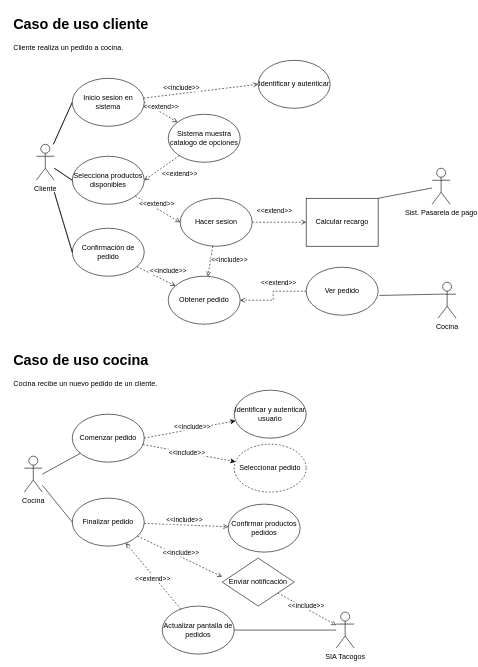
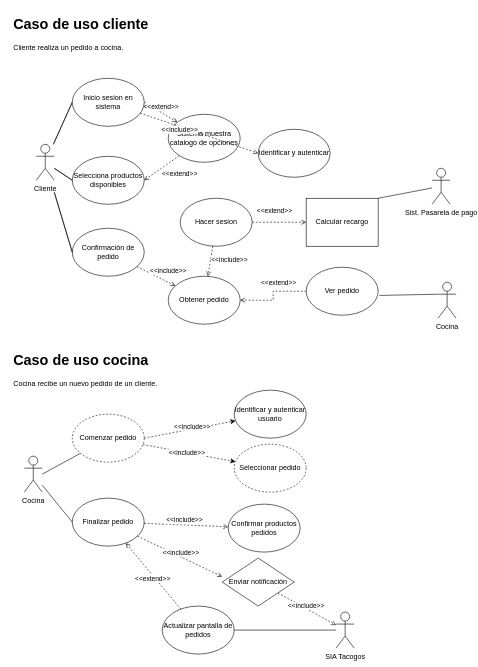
- <mxCell id="24" value="Identificar y autenticar" style="ellipse;whiteSpace=wrap;html=1;" vertex="1" parent="1"><mxGeometry x="430" y="100" width="120" height="80" as="geometry" /></mxCell>
+ <mxCell id="24" value="Identificar y autenticar" style="ellipse;whiteSpace=wrap;html=1;" vertex="1" parent="1"><mxGeometry x="430" y="215" width="120" height="80" as="geometry" /></mxCell>
- <mxCell id="7" style="rounded=0;orthogonalLoop=1;jettySize=auto;html=1;entryX=0;entryY=0.5;entryDx=0;entryDy=0;dashed=1;endArrow=open;endFill=0;" edge="1" parent="1" source="9" target="22"><mxGeometry relative="1" as="geometry" /></mxCell>
- <mxCell id="8" value="&amp;lt;&amp;lt;extend&amp;gt;&amp;gt;" style="edgeLabel;html=1;align=center;verticalAlign=middle;resizable=0;points=[];" vertex="1" connectable="0" parent="7"><mxGeometry x="-0.02" y="-1" relative="1" as="geometry"><mxPoint y="-9" as="offset" /></mxGeometry></mxCell>
- <mxCell id="43" value="Comenzar pedido" style="ellipse;whiteSpace=wrap;html=1;" vertex="1" parent="1"><mxGeometry x="120" y="690" width="120" height="80" as="geometry" /></mxCell>
+ <mxCell id="43" value="Comenzar pedido" style="ellipse;whiteSpace=wrap;html=1;dashed=1;" vertex="1" parent="1"><mxGeometry x="120" y="690" width="120" height="80" as="geometry" /></mxCell>
